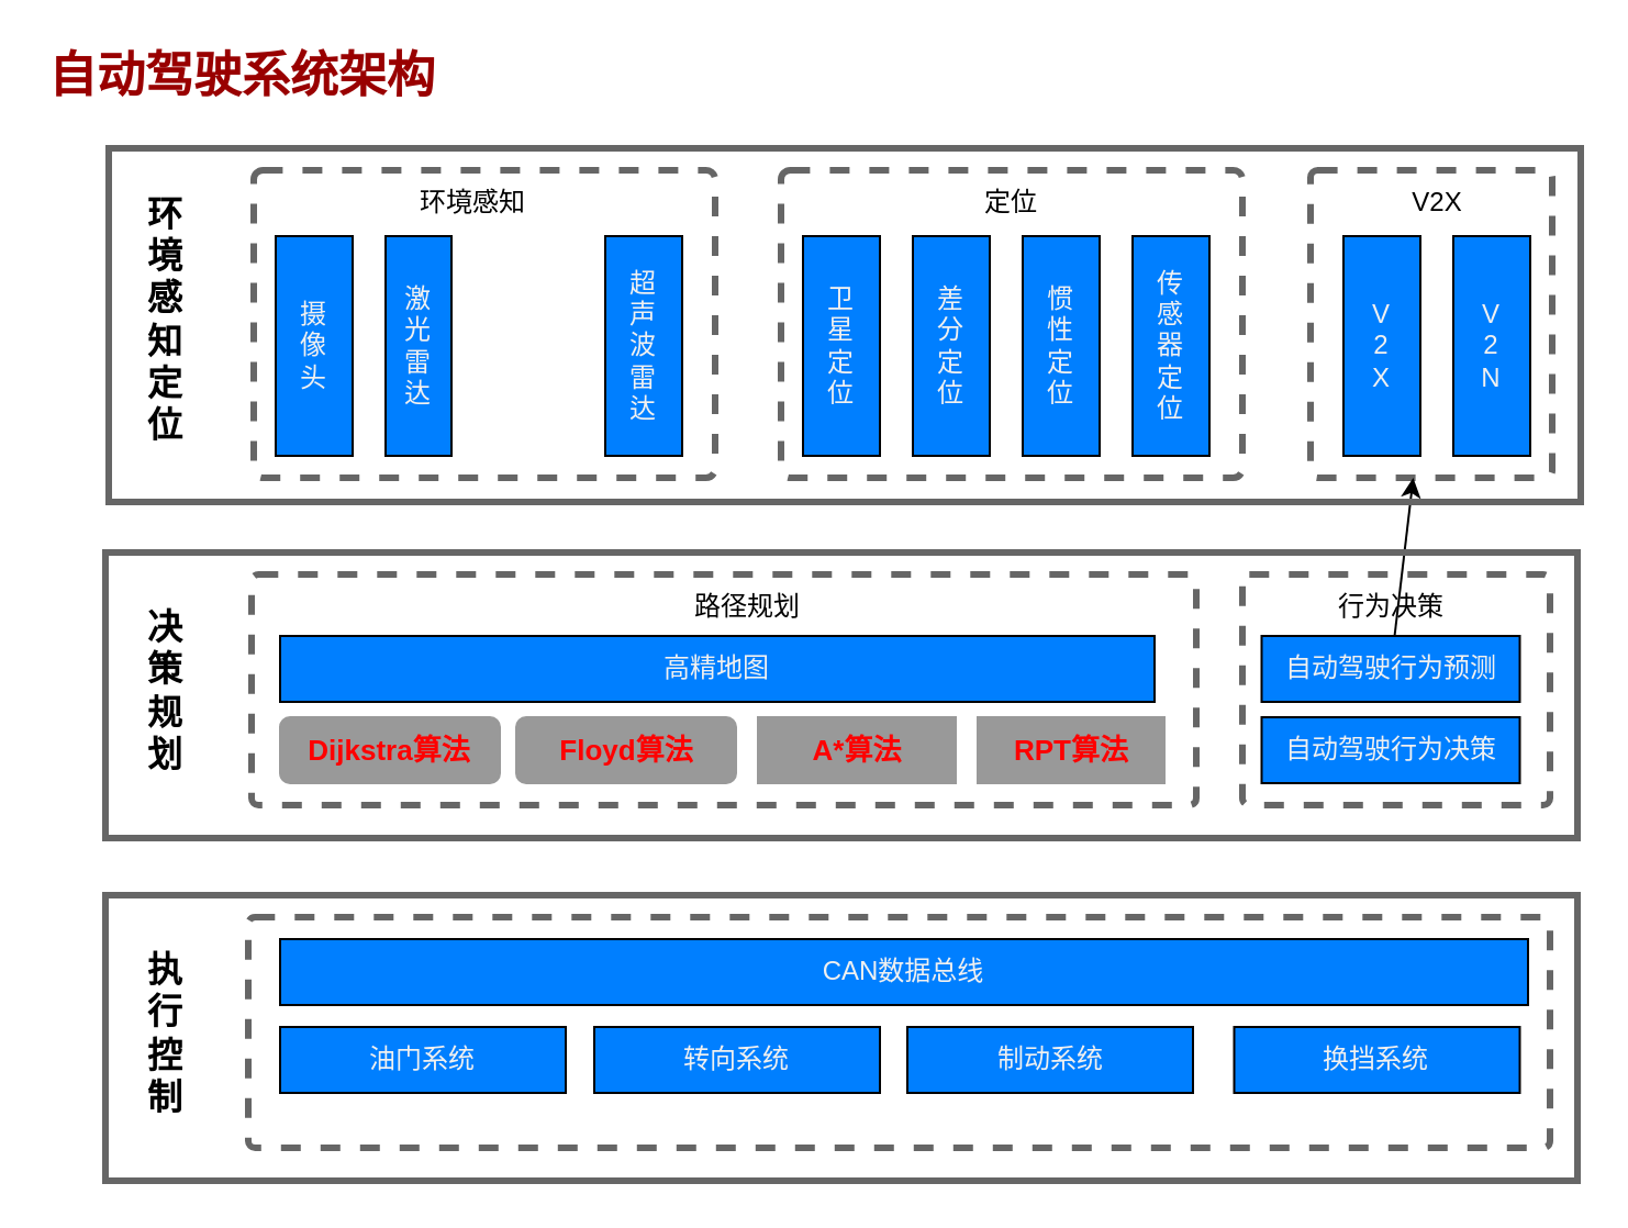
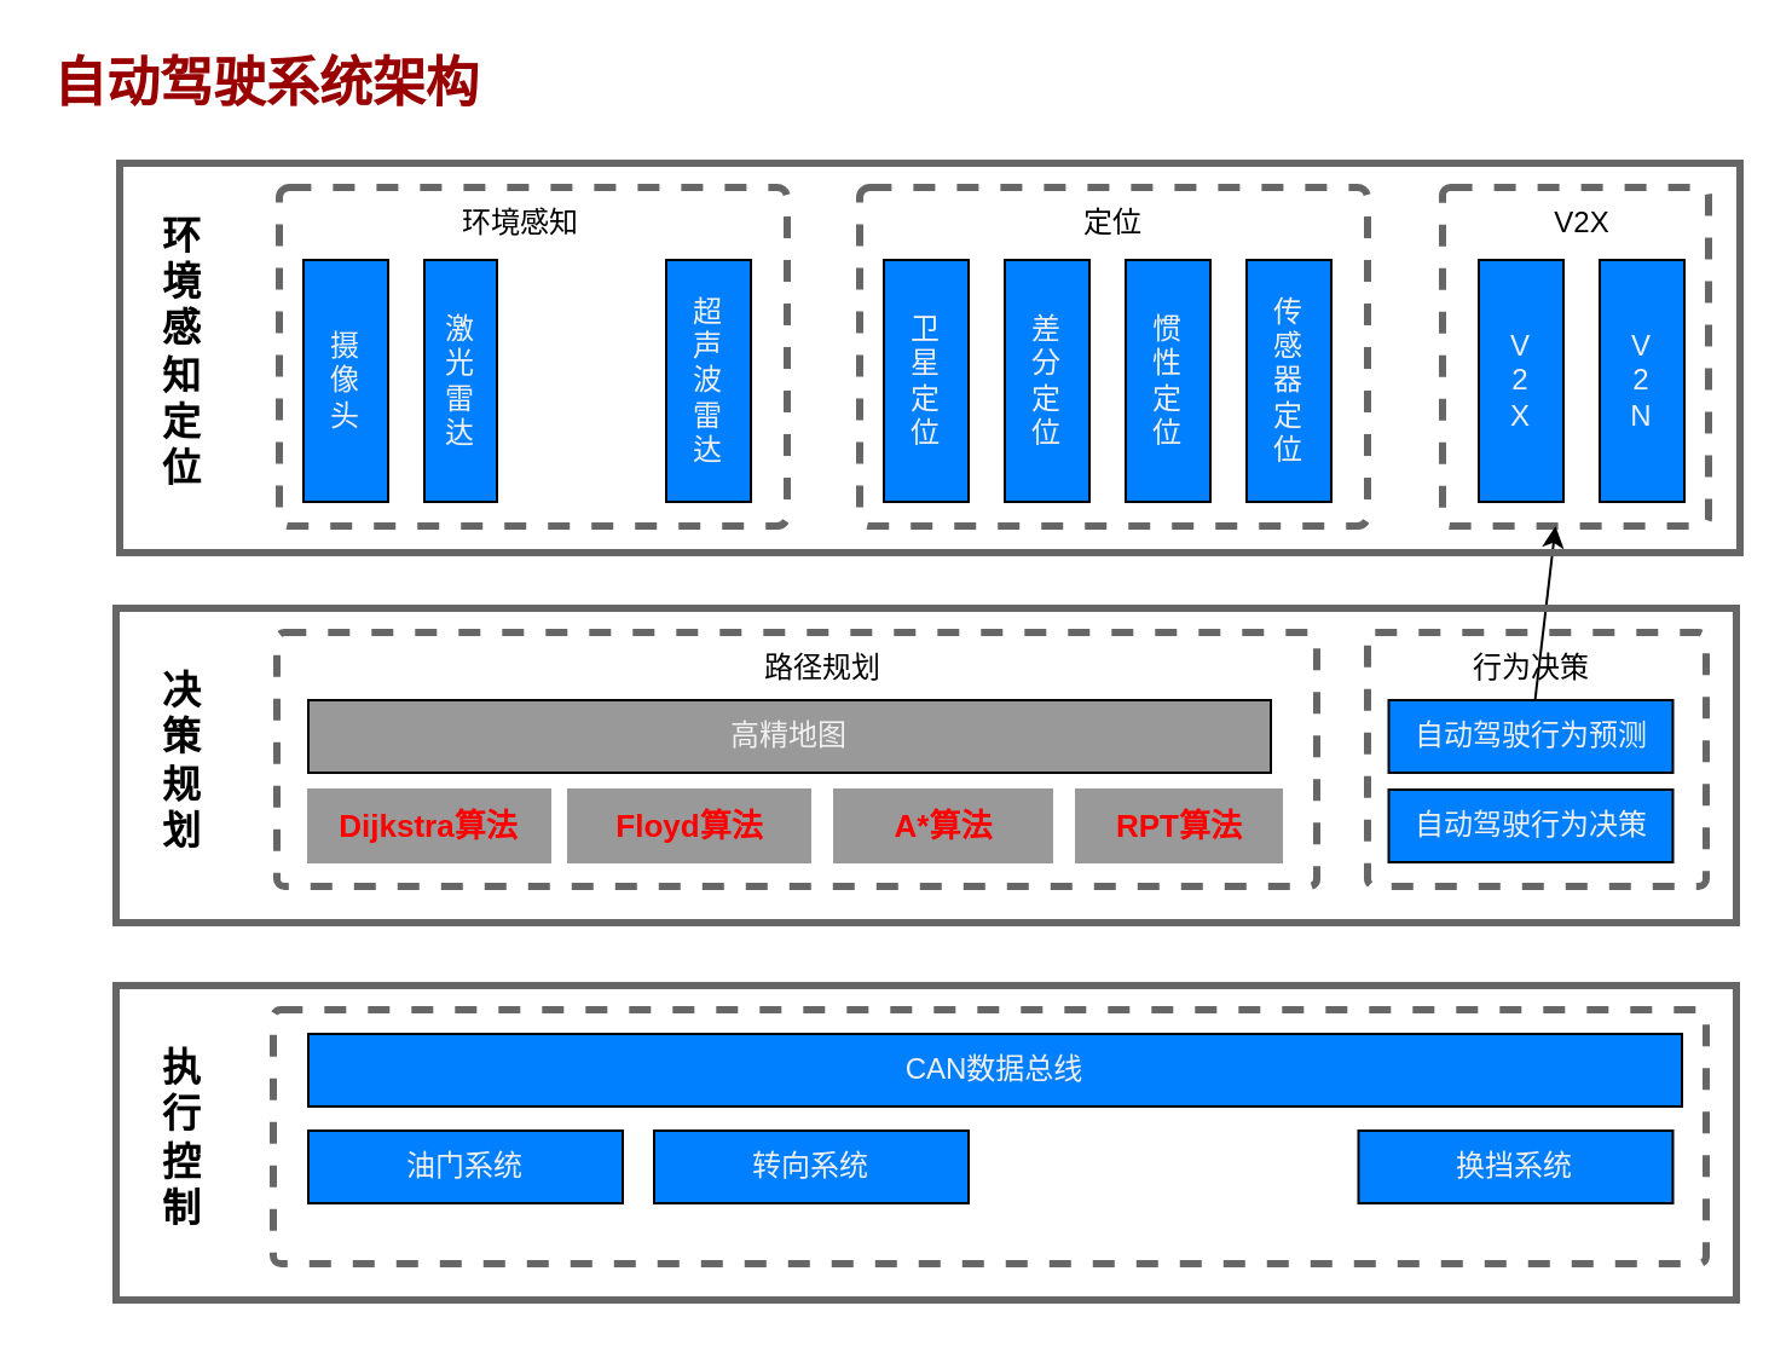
- <mxCell id="7" value="高精地图" style="rounded=0;whiteSpace=wrap;html=1;fillColor=#007FFF;fontColor=#F0F0F0;" vertex="1" parent="1"><mxGeometry x="127" y="289" width="398" height="30" as="geometry" /></mxCell>
+ <mxCell id="7" value="高精地图" style="rounded=0;whiteSpace=wrap;html=1;fillColor=#999999;fontColor=#F0F0F0;" vertex="1" parent="1"><mxGeometry x="127" y="289" width="398" height="30" as="geometry" /></mxCell>
- <mxCell id="6" value="Dijkstra算法" style="whiteSpace=wrap;html=1;fillColor=#999999;fontColor=#FF0000;fontStyle=1;fontSize=13;strokeColor=#999999;rounded=1;" vertex="1" parent="1"><mxGeometry x="127" y="326" width="100" height="30" as="geometry" /></mxCell>
+ <mxCell id="6" value="Dijkstra算法" style="rounded=0;whiteSpace=wrap;html=1;fillColor=#999999;fontColor=#FF0000;fontStyle=1;fontSize=13;strokeColor=#999999;" vertex="1" parent="1"><mxGeometry x="127" y="326" width="100" height="30" as="geometry" /></mxCell>
- <mxCell id="22" value="Floyd算法" style="whiteSpace=wrap;html=1;fillColor=#999999;fontColor=#FF0000;fontStyle=1;fontSize=13;strokeColor=#999999;rounded=1;" vertex="1" parent="1"><mxGeometry x="234.5" y="326" width="100" height="30" as="geometry" /></mxCell>
+ <mxCell id="22" value="Floyd算法" style="rounded=0;whiteSpace=wrap;html=1;fillColor=#999999;fontColor=#FF0000;fontStyle=1;fontSize=13;strokeColor=#999999;" vertex="1" parent="1"><mxGeometry x="234.5" y="326" width="100" height="30" as="geometry" /></mxCell>
- <mxCell id="33" value="制动系统" style="rounded=0;whiteSpace=wrap;html=1;fillColor=#007FFF;fontColor=#F0F0F0;" vertex="1" parent="1"><mxGeometry x="412.5" y="467" width="130" height="30" as="geometry" /></mxCell>
